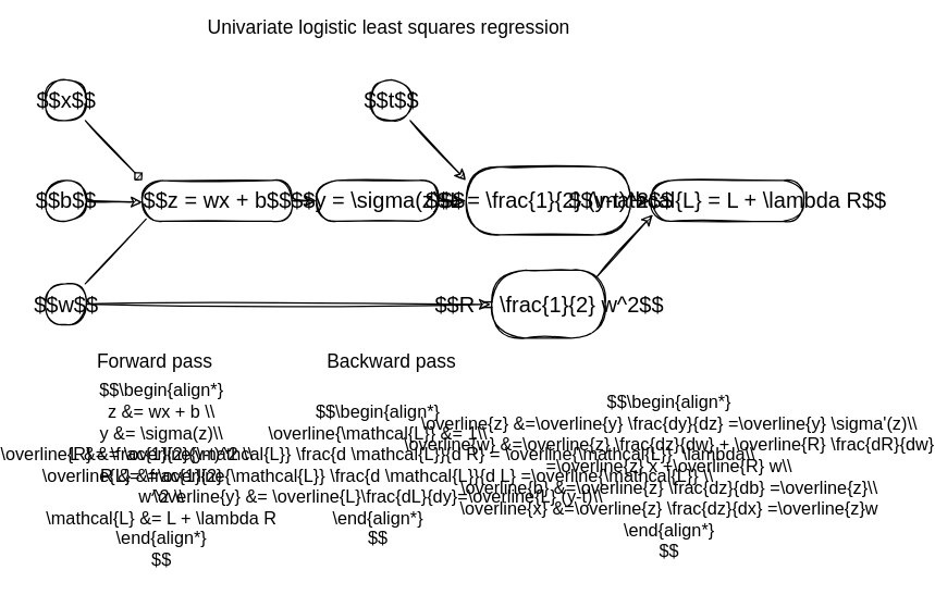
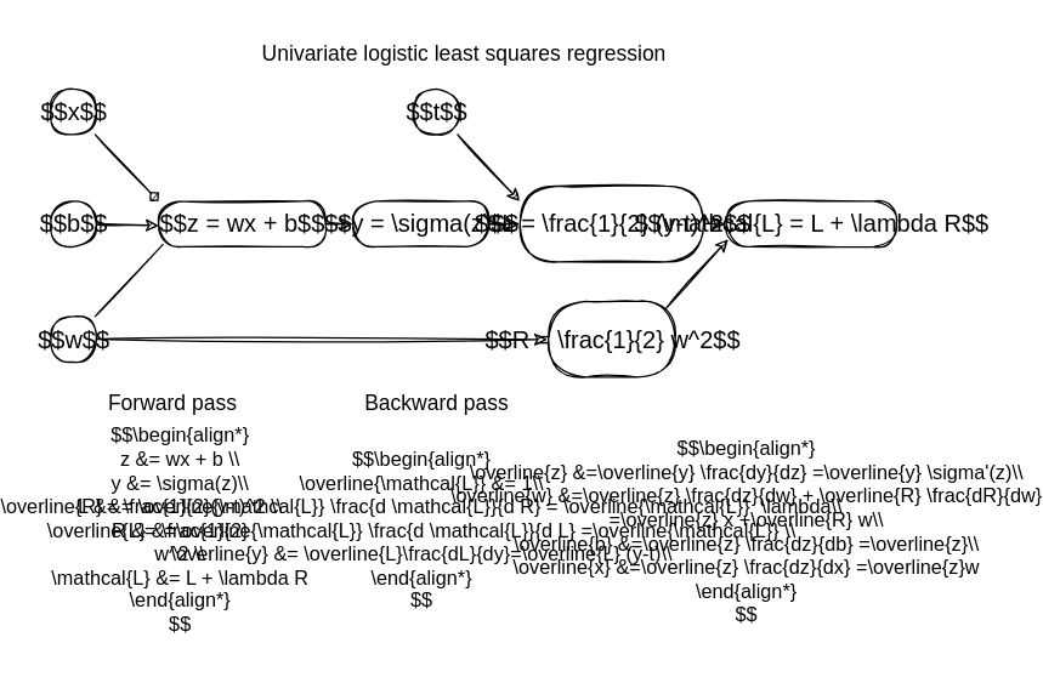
- <mxCell id="2" value="Univariate logistic least squares regression" style="text;html=1;align=center;verticalAlign=middle;resizable=0;points=[];autosize=1;strokeColor=none;fillColor=none;fontSize=14;fontFamily=Helvetica;sketch=1;" parent="1" vertex="1"><mxGeometry x="127" y="5" width="290" height="30" as="geometry" /></mxCell>
+ <mxCell id="2" value="Univariate logistic least squares regression" style="text;html=1;align=center;verticalAlign=middle;resizable=0;points=[];autosize=1;strokeColor=none;fillColor=none;fontSize=14;fontFamily=Helvetica;sketch=1;" parent="1" vertex="1"><mxGeometry x="147" width="290" height="30" as="geometry" y="20" /></mxCell>
